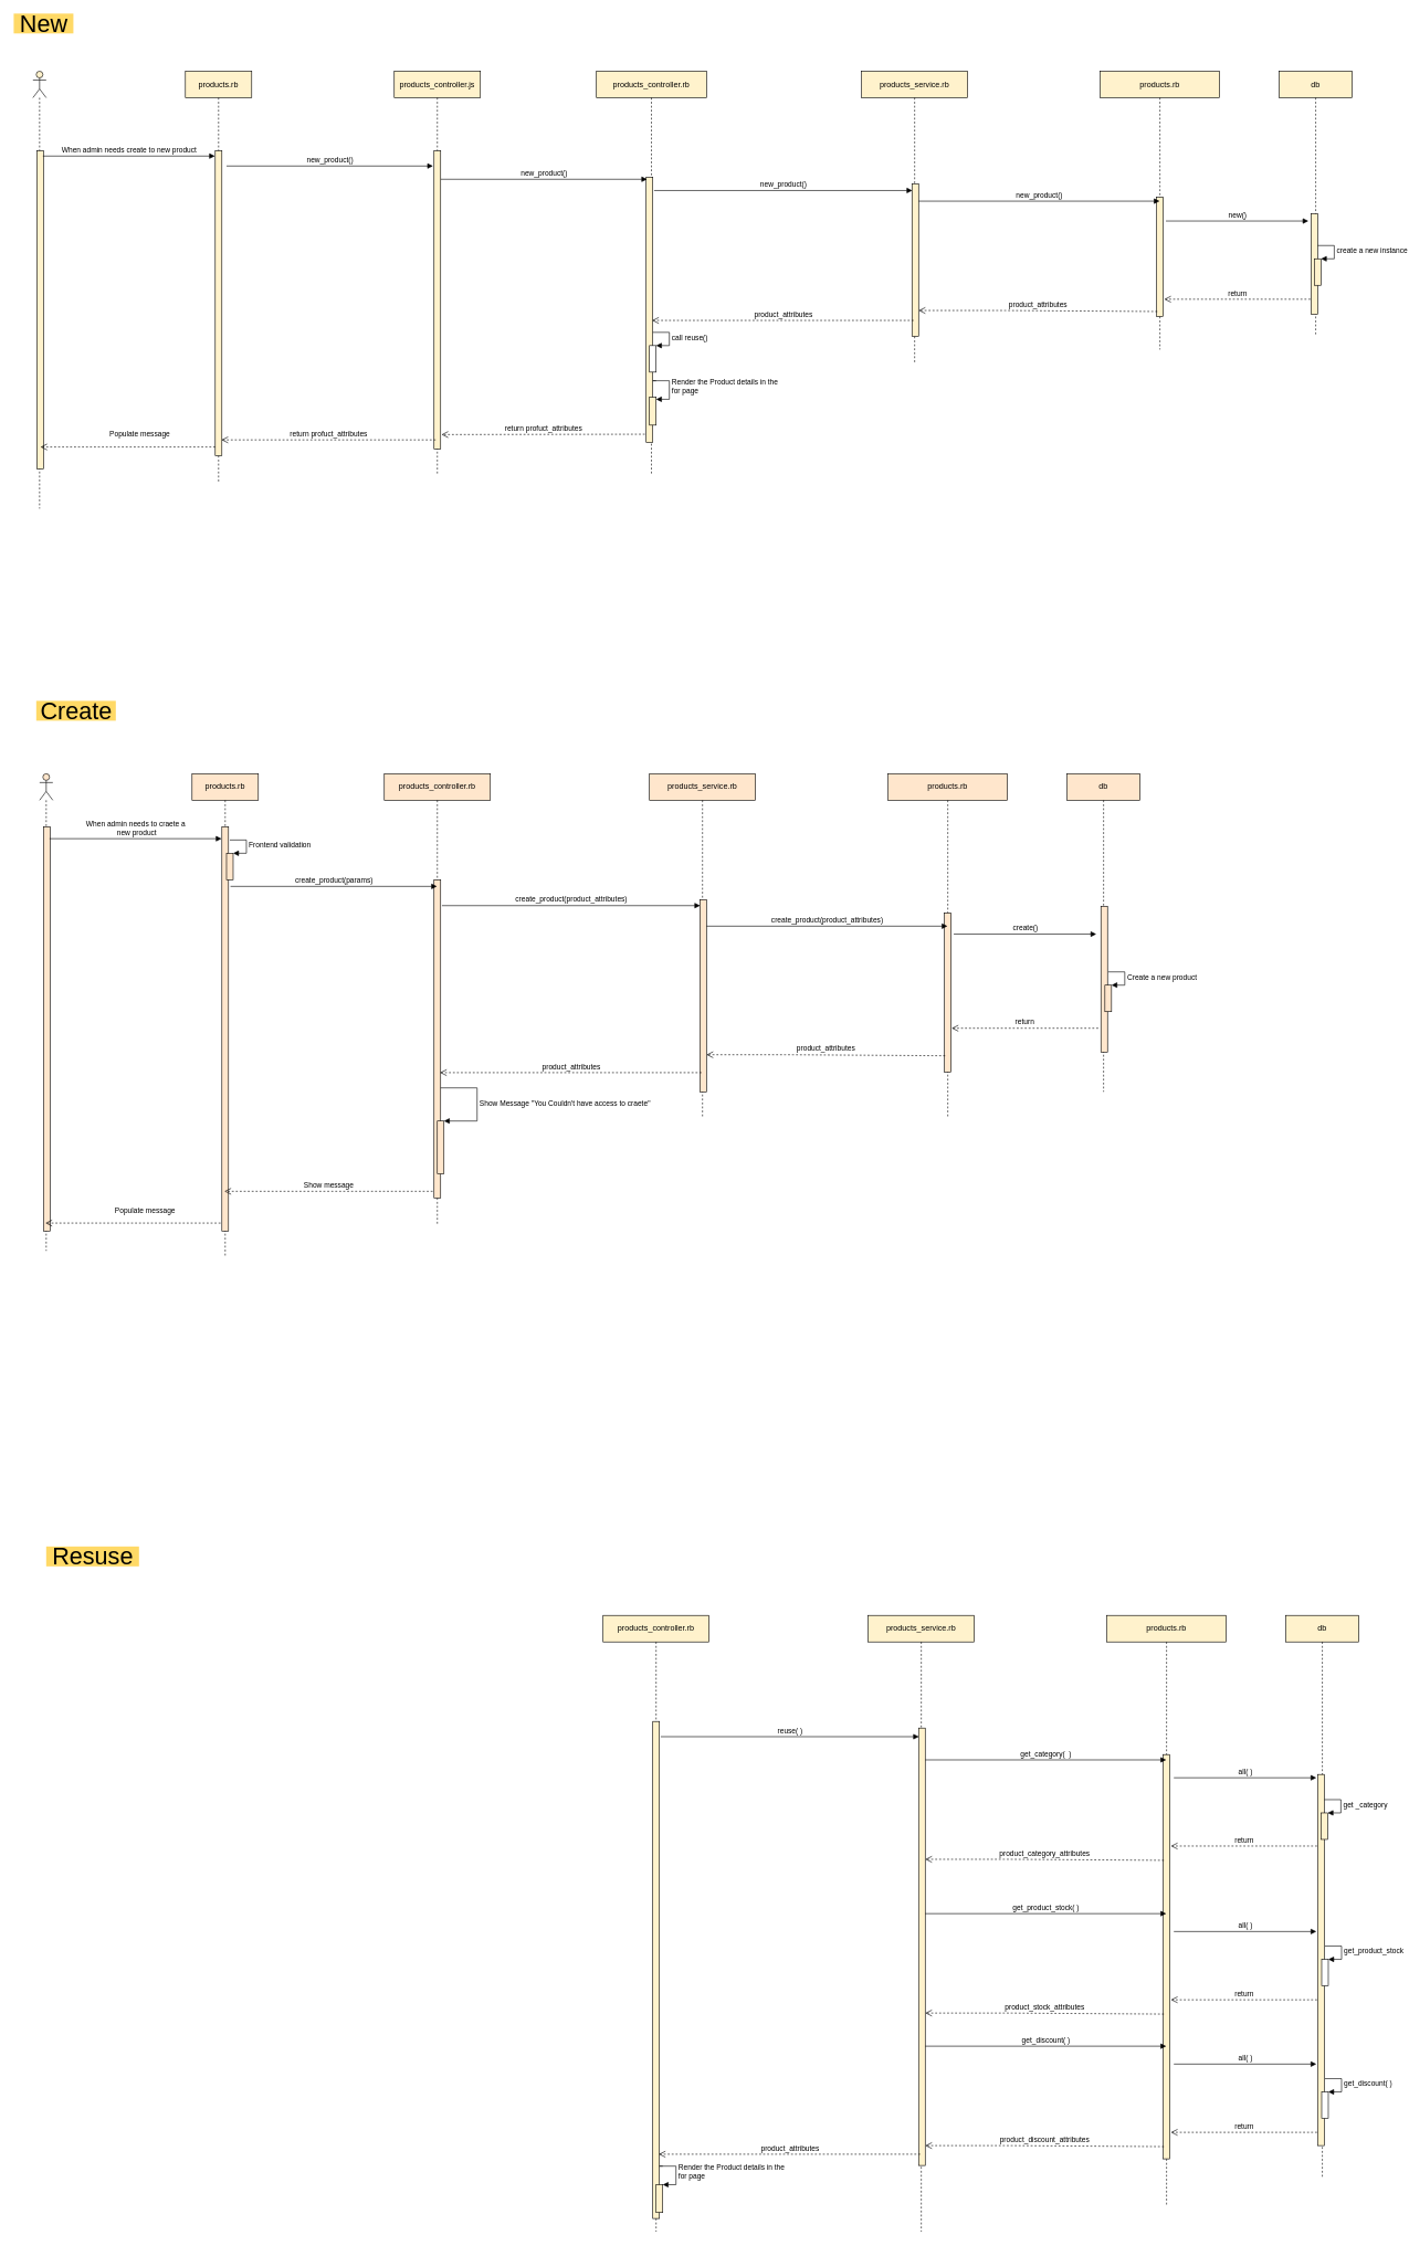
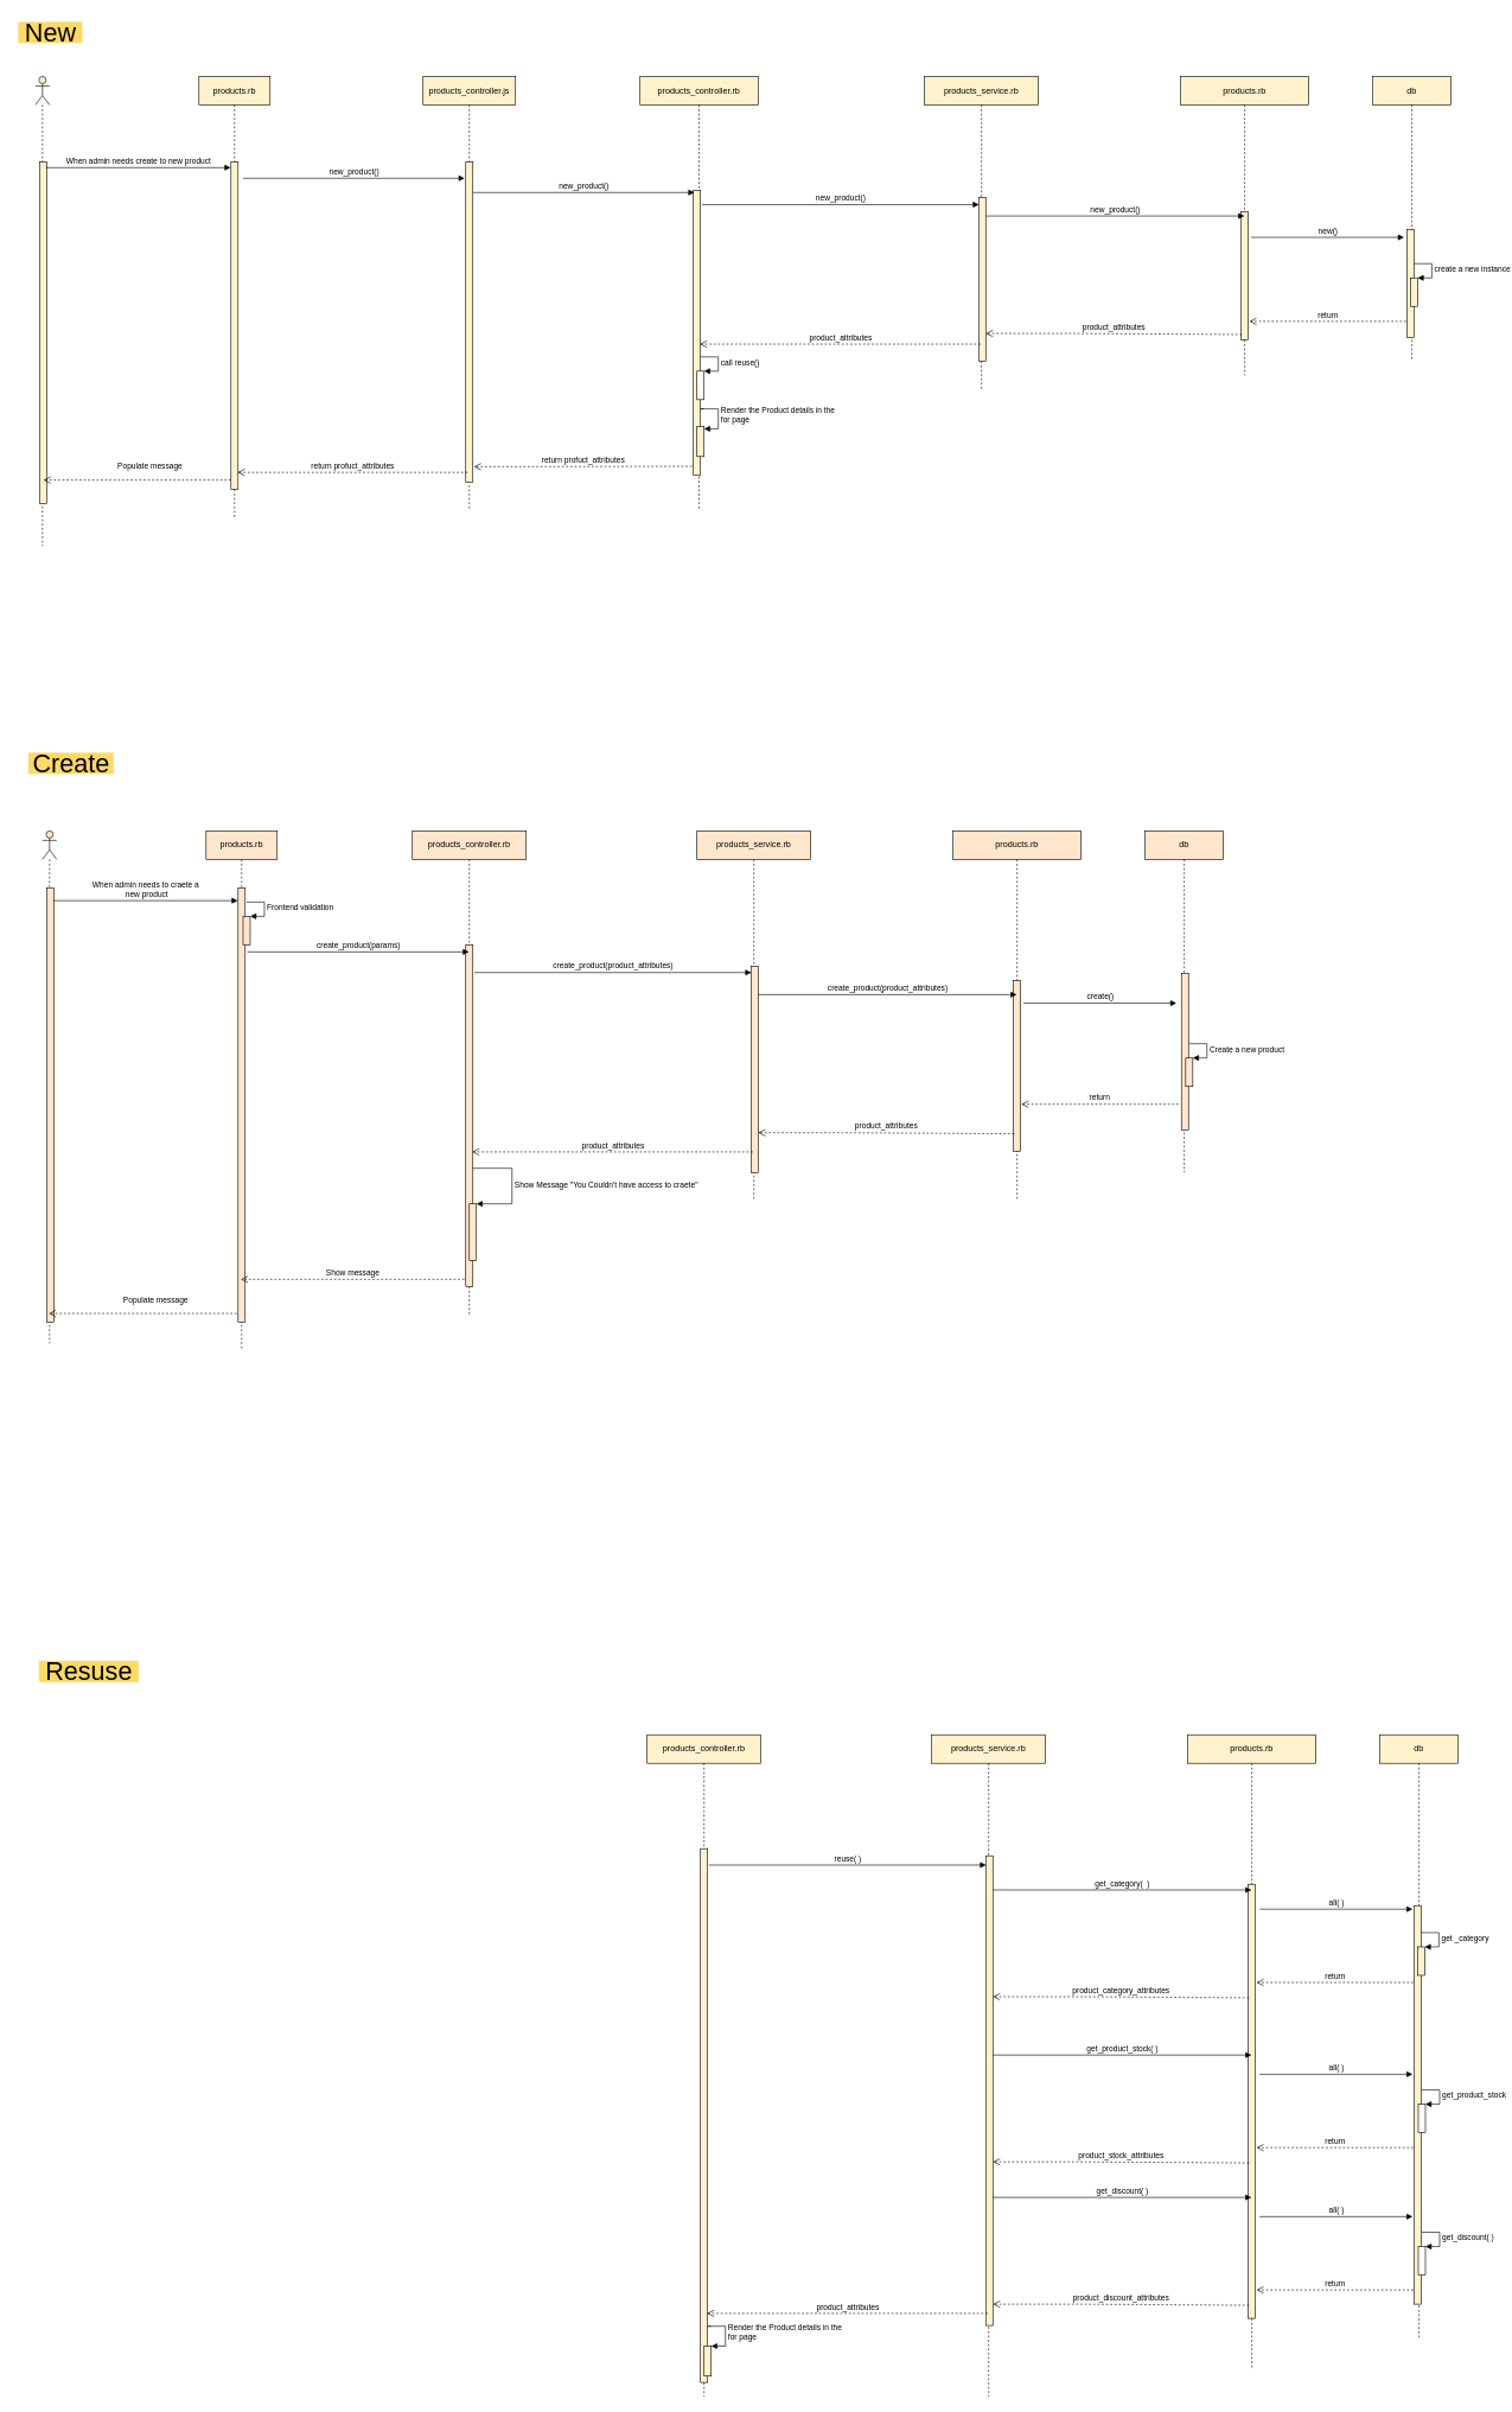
- <mxCell id="62" value="&lt;font style=&quot;font-size: 36px&quot;&gt;New&lt;/font&gt;" style="text;html=1;align=center;verticalAlign=middle;resizable=0;points=[];autosize=1;fillColor=#FFD966;" parent="1" vertex="1"><mxGeometry x="20" y="20" width="90" height="30" as="geometry" /></mxCell>
+ <mxCell id="62" value="&lt;font style=&quot;font-size: 36px&quot;&gt;New&lt;/font&gt;" style="text;html=1;align=center;verticalAlign=middle;resizable=0;points=[];autosize=1;fillColor=#FFD966;" parent="1" vertex="1"><mxGeometry x="25" y="30" width="90" height="30" as="geometry" /></mxCell>
- <mxCell id="63" value="&lt;font style=&quot;font-size: 36px&quot;&gt;Create&lt;/font&gt;" style="text;html=1;align=center;verticalAlign=middle;resizable=0;points=[];autosize=1;fillColor=#FFD966;" parent="1" vertex="1"><mxGeometry x="54" y="1057" width="120" height="30" as="geometry" /></mxCell>
+ <mxCell id="63" value="&lt;font style=&quot;font-size: 36px&quot;&gt;Create&lt;/font&gt;" style="text;html=1;align=center;verticalAlign=middle;resizable=0;points=[];autosize=1;fillColor=#FFD966;" parent="1" vertex="1"><mxGeometry x="39" y="1057" width="120" height="30" as="geometry" /></mxCell>
- <mxCell id="82" value="&lt;font style=&quot;font-size: 36px&quot;&gt;Resuse&lt;/font&gt;" style="text;html=1;align=center;verticalAlign=middle;resizable=0;points=[];autosize=1;fillColor=#FFD966;" parent="1" vertex="1"><mxGeometry x="69" y="2333" width="140" height="30" as="geometry" /></mxCell>
+ <mxCell id="82" value="&lt;font style=&quot;font-size: 36px&quot;&gt;Resuse&lt;/font&gt;" style="text;html=1;align=center;verticalAlign=middle;resizable=0;points=[];autosize=1;fillColor=#FFD966;" parent="1" vertex="1"><mxGeometry x="54" y="2333" width="140" height="30" as="geometry" /></mxCell>
